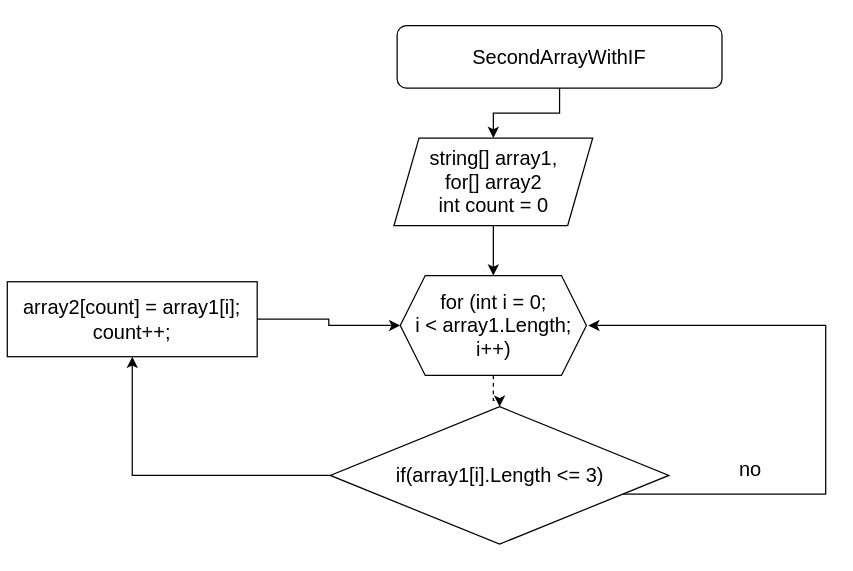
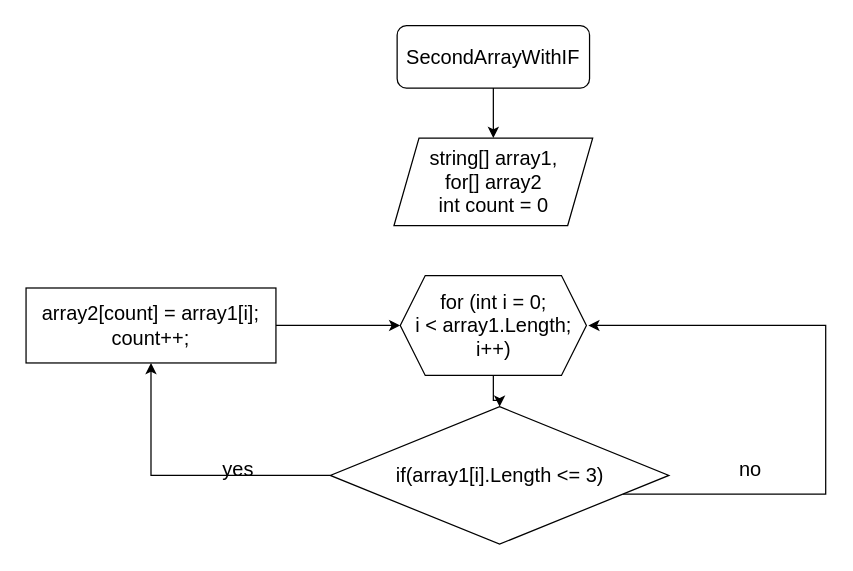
- <mxCell id="3" value="&lt;font style=&quot;font-size: 16px;&quot;&gt;SecondArrayWithIF&lt;/font&gt;" style="rounded=1;whiteSpace=wrap;html=1;fontSize=12;glass=0;strokeWidth=1;shadow=0;" parent="1" vertex="1"><mxGeometry x="317" y="20" width="260" height="50" as="geometry" /></mxCell>
+ <mxCell id="3" value="&lt;font style=&quot;font-size: 16px;&quot;&gt;SecondArrayWithIF&lt;/font&gt;" style="rounded=1;whiteSpace=wrap;html=1;fontSize=12;glass=0;strokeWidth=1;shadow=0;" parent="1" vertex="1"><mxGeometry x="317" y="20" width="154" height="50" as="geometry" /></mxCell>
- <mxCell id="4" value="" style="edgeStyle=orthogonalEdgeStyle;rounded=0;orthogonalLoop=1;jettySize=auto;html=1;fontSize=16;" edge="1" parent="1" source="5" target="7"><mxGeometry relative="1" as="geometry" /></mxCell>
- <mxCell id="12" value="array2[count] = array1[i]; count++;" style="rounded=0;whiteSpace=wrap;html=1;fontSize=16;" vertex="1" parent="1"><mxGeometry x="5" y="225" width="200" height="60" as="geometry" /></mxCell>
+ <mxCell id="12" value="array2[count] = array1[i]; count++;" style="rounded=0;whiteSpace=wrap;html=1;fontSize=16;" vertex="1" parent="1"><mxGeometry x="20" y="230" width="200" height="60" as="geometry" /></mxCell>
- <mxCell id="6" value="" style="edgeStyle=orthogonalEdgeStyle;rounded=0;orthogonalLoop=1;jettySize=auto;html=1;fontSize=16;dashed=1;" edge="1" parent="1" source="7" target="10"><mxGeometry relative="1" as="geometry" /></mxCell>
+ <mxCell id="6" value="" style="edgeStyle=orthogonalEdgeStyle;rounded=0;orthogonalLoop=1;jettySize=auto;html=1;fontSize=16;" edge="1" parent="1" source="7" target="10"><mxGeometry relative="1" as="geometry" /></mxCell>
+ <mxCell id="13" value="yes" style="text;html=1;strokeColor=none;fillColor=none;align=center;verticalAlign=middle;whiteSpace=wrap;rounded=0;fontSize=16;" vertex="1" parent="1"><mxGeometry x="160" y="360" width="60" height="30" as="geometry" /></mxCell>
